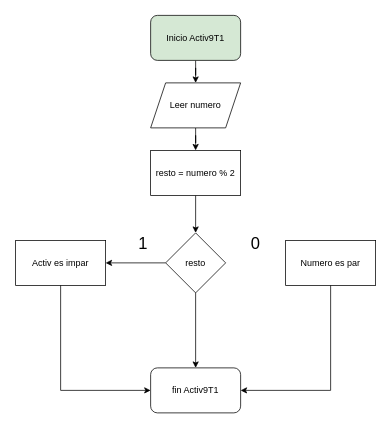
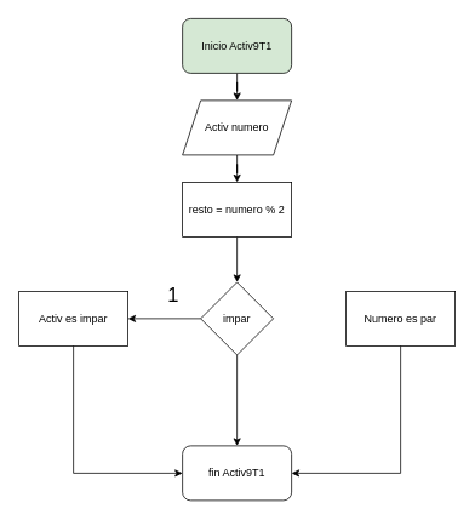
- <mxCell id="5" value="Leer numero" style="shape=parallelogram;perimeter=parallelogramPerimeter;whiteSpace=wrap;html=1;fixedSize=1;" parent="1" vertex="1"><mxGeometry x="200" y="110" width="120" height="60" as="geometry" /></mxCell>
+ <mxCell id="5" value="Activ numero" style="shape=parallelogram;perimeter=parallelogramPerimeter;whiteSpace=wrap;html=1;fixedSize=1;" parent="1" vertex="1"><mxGeometry x="200" y="110" width="120" height="60" as="geometry" /></mxCell>
- <mxCell id="14" value="0" style="text;html=1;strokeColor=none;fillColor=none;align=center;verticalAlign=middle;whiteSpace=wrap;rounded=0;fontSize=22;" parent="1" vertex="1"><mxGeometry x="310" y="310" width="60" height="30" as="geometry" /></mxCell>
- <mxCell id="10" value="resto" style="rhombus;whiteSpace=wrap;html=1;" parent="1" vertex="1"><mxGeometry x="220" y="310" width="80" height="80" as="geometry" /></mxCell>
+ <mxCell id="10" value="impar" style="rhombus;whiteSpace=wrap;html=1;" parent="1" vertex="1"><mxGeometry x="220" y="310" width="80" height="80" as="geometry" /></mxCell>
